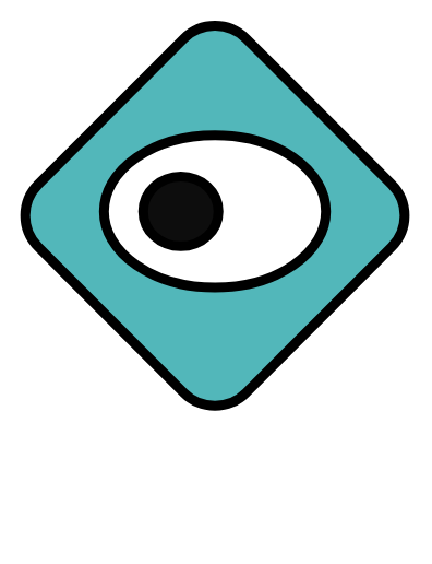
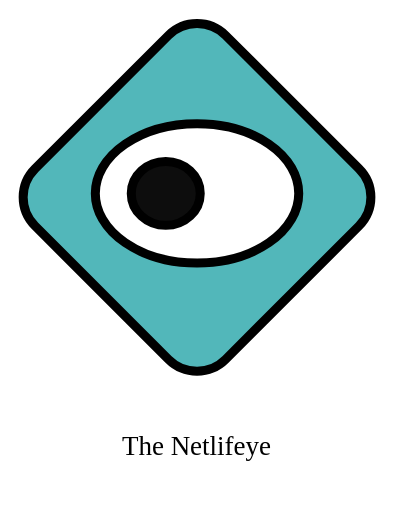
+ <mxCell id="5" value="The Netlifeye" style="text;html=1;strokeColor=none;fillColor=none;align=center;verticalAlign=middle;whiteSpace=wrap;rounded=0;fontFamily=Comic Sans MS;fontSize=18;" vertex="1" parent="1"><mxGeometry x="29.85" y="251" width="160" height="50" as="geometry" /></mxCell>
